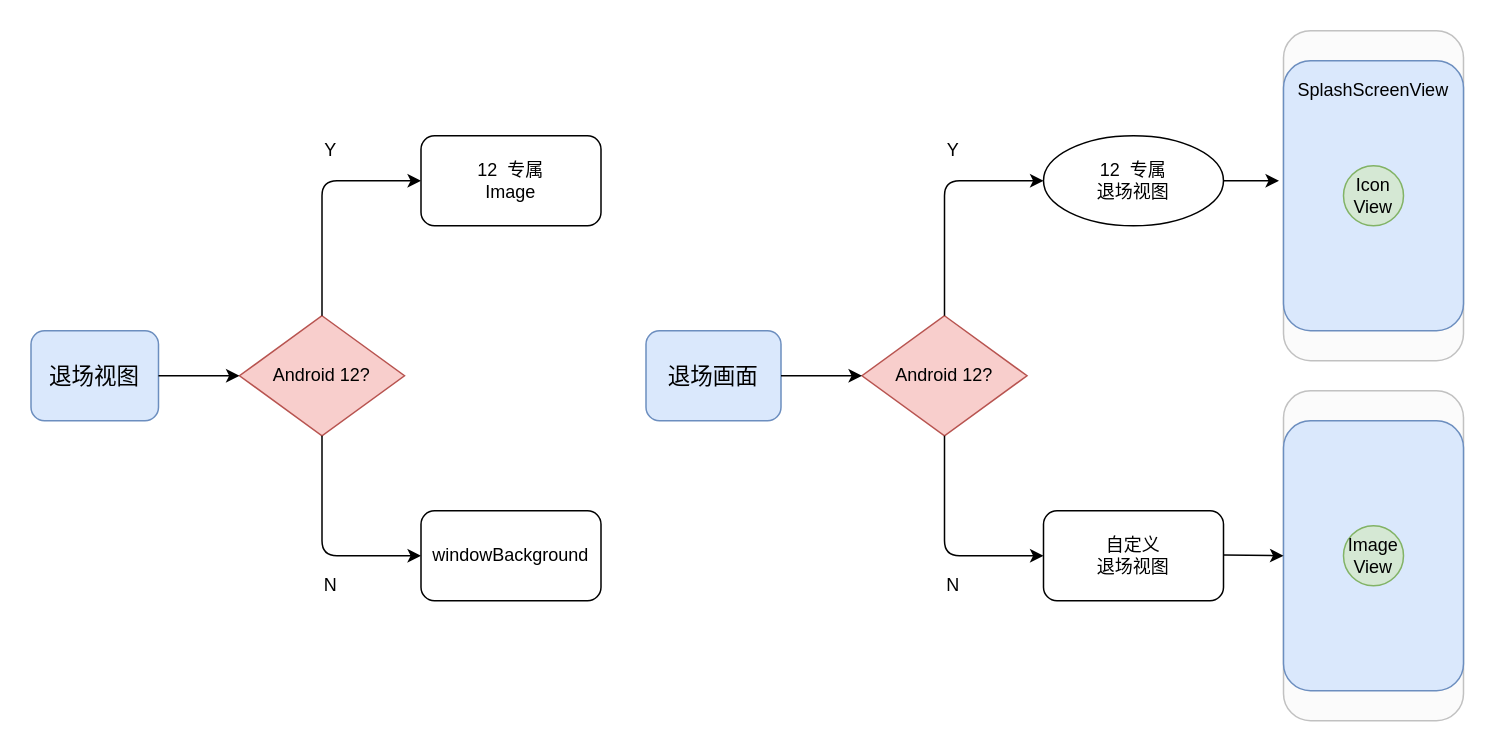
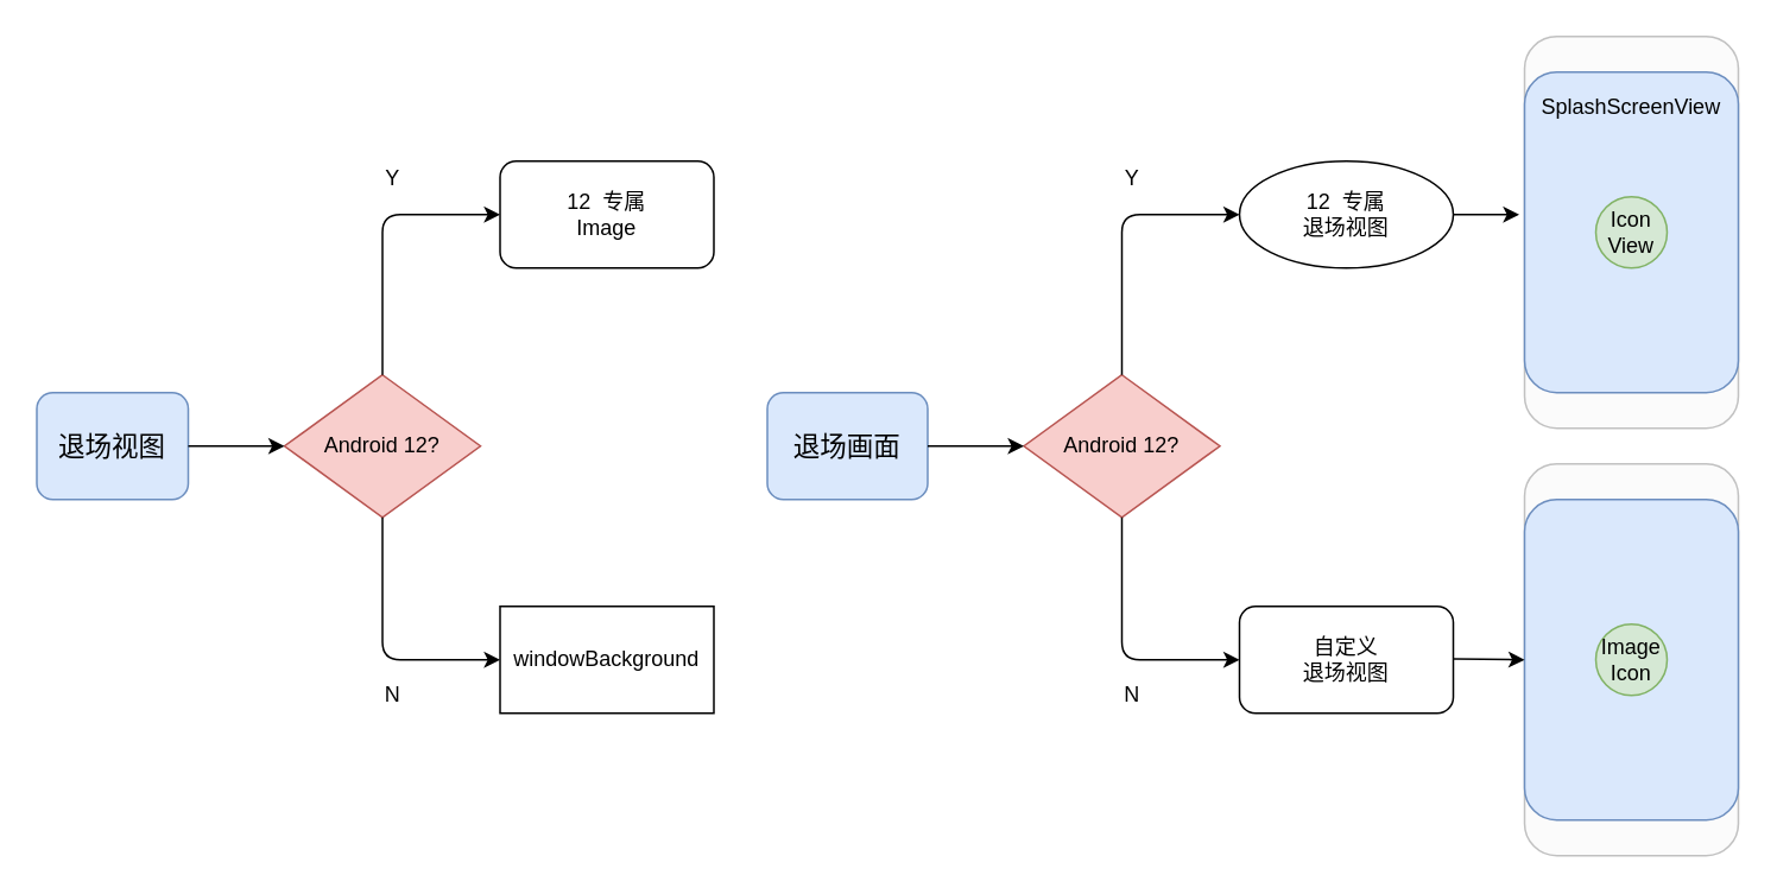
- <mxCell id="27" value="windowBackground" style="rounded=1;whiteSpace=wrap;html=1;" vertex="1" parent="1"><mxGeometry x="280" y="340" width="120" height="60" as="geometry" /></mxCell>
+ <mxCell id="27" value="windowBackground" style="whiteSpace=wrap;html=1;rounded=0;" vertex="1" parent="1"><mxGeometry x="280" y="340" width="120" height="60" as="geometry" /></mxCell>
- <mxCell id="9" value="Image&lt;br&gt;View" style="ellipse;whiteSpace=wrap;html=1;aspect=fixed;fillColor=#d5e8d4;strokeColor=#82b366;" vertex="1" parent="1"><mxGeometry x="895" y="350" width="40" height="40" as="geometry" /></mxCell>
+ <mxCell id="9" value="Image&lt;br&gt;Icon" style="ellipse;whiteSpace=wrap;html=1;aspect=fixed;fillColor=#d5e8d4;strokeColor=#82b366;" vertex="1" parent="1"><mxGeometry x="895" y="350" width="40" height="40" as="geometry" /></mxCell>
